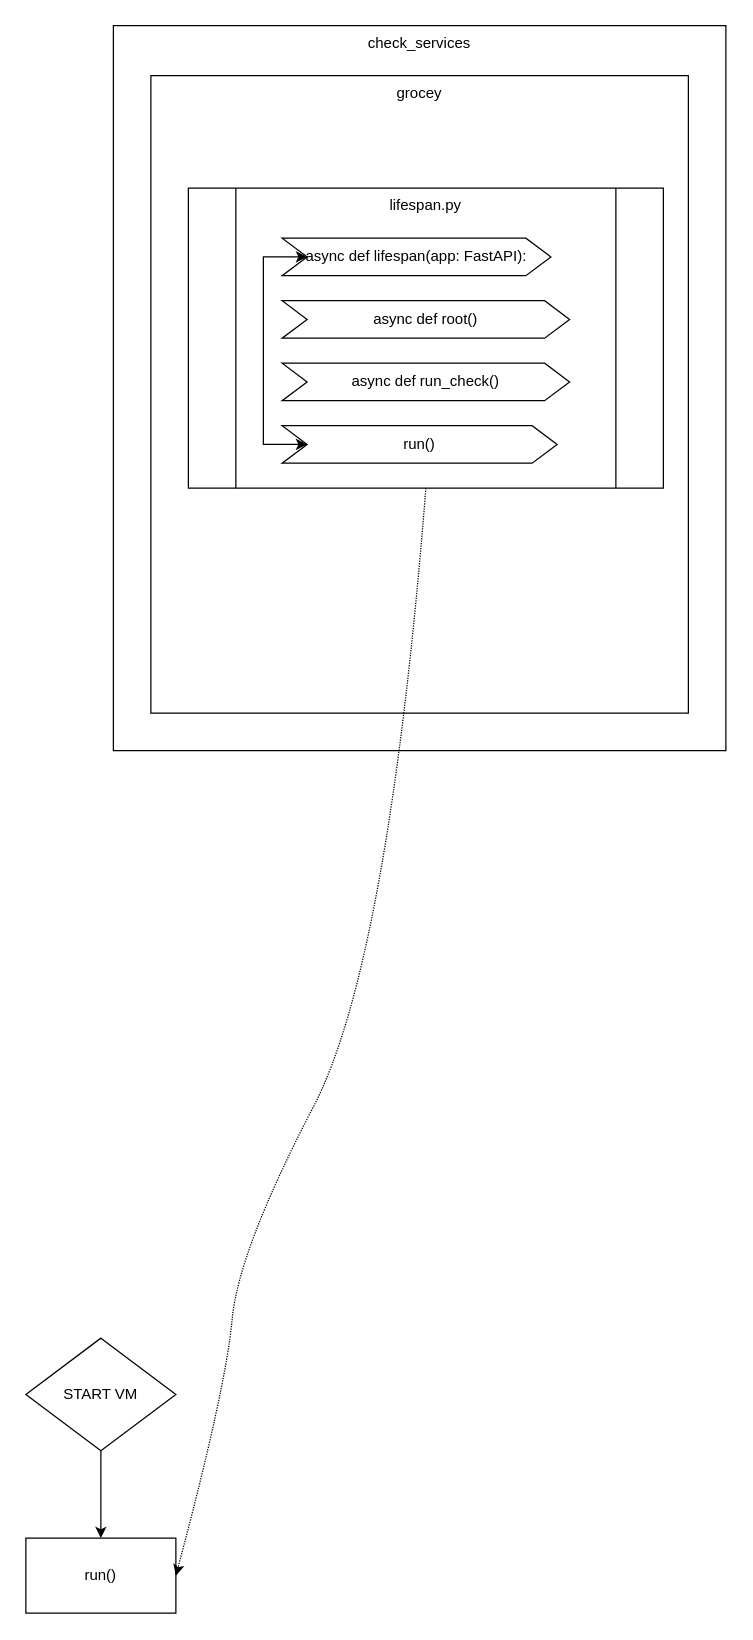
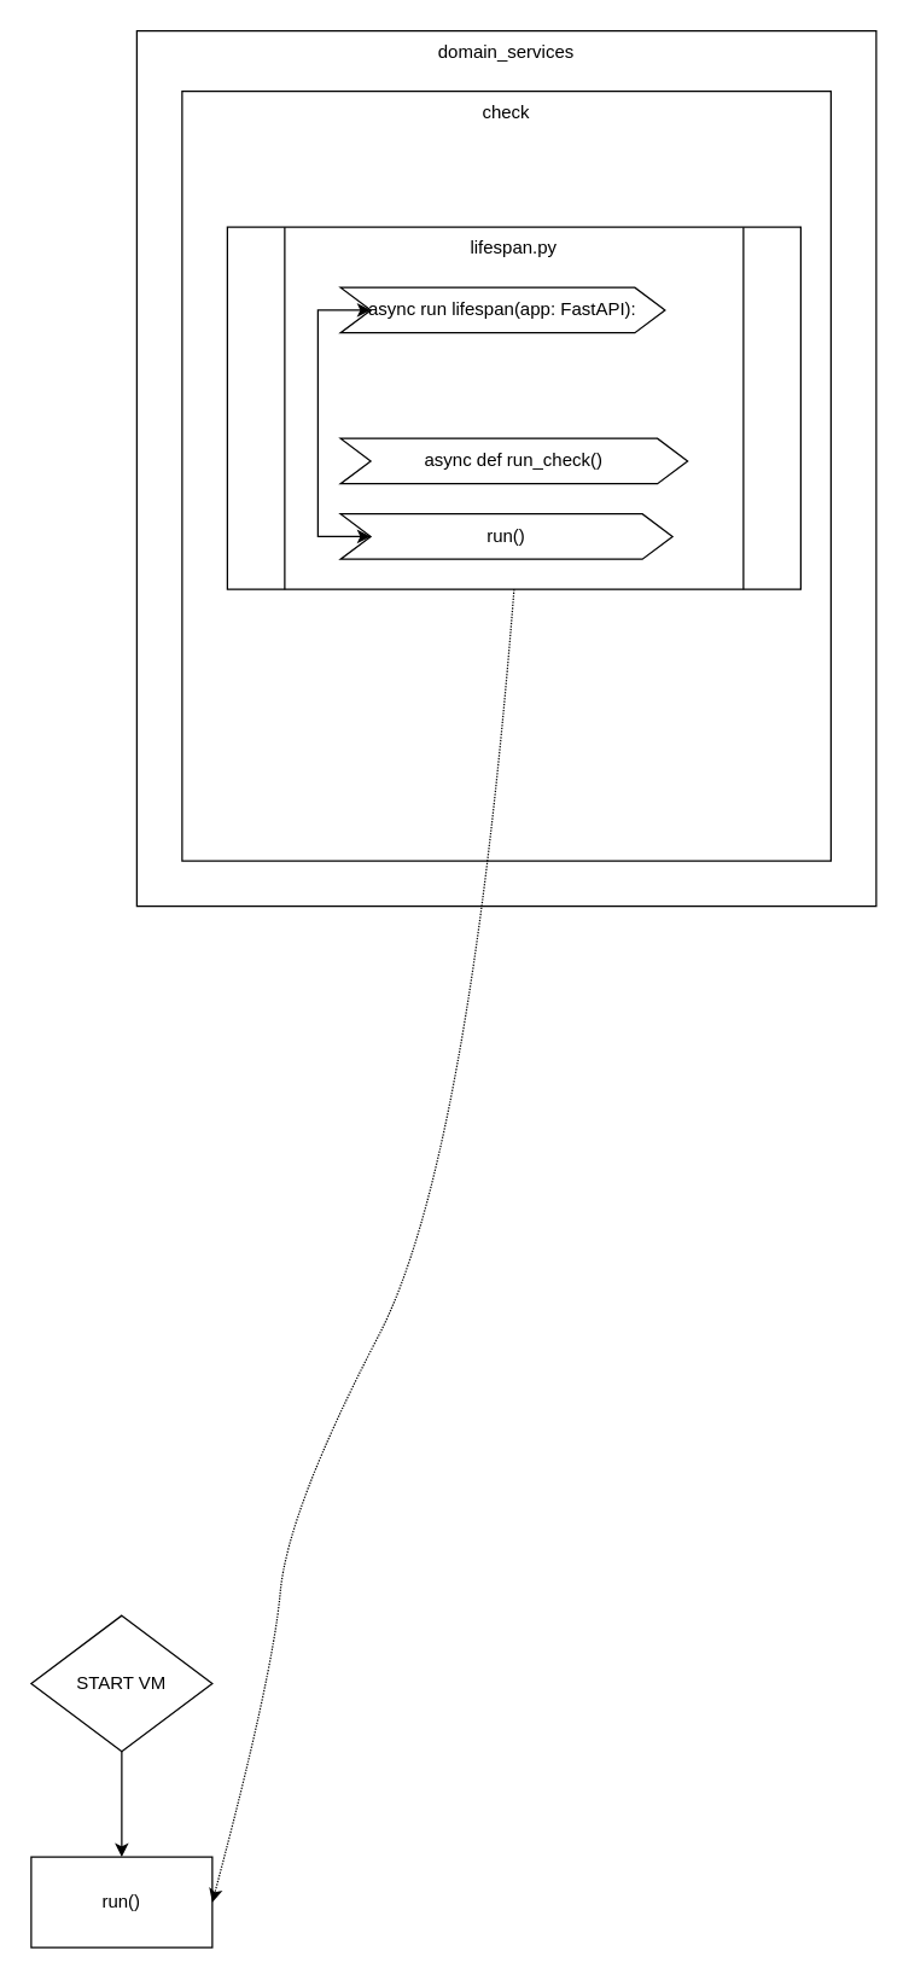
- <mxCell id="4" value="check_services" style="rounded=0;whiteSpace=wrap;html=1;verticalAlign=top;" parent="1" vertex="1"><mxGeometry x="90" y="20" width="490" height="580" as="geometry" /></mxCell>
+ <mxCell id="4" value="domain_services" style="rounded=0;whiteSpace=wrap;html=1;verticalAlign=top;" parent="1" vertex="1"><mxGeometry x="90" y="20" width="490" height="580" as="geometry" /></mxCell>
- <mxCell id="5" value="grocey" style="rounded=0;whiteSpace=wrap;html=1;verticalAlign=top;" parent="1" vertex="1"><mxGeometry x="120" y="60" width="430" height="510" as="geometry" /></mxCell>
+ <mxCell id="5" value="check" style="rounded=0;whiteSpace=wrap;html=1;verticalAlign=top;" parent="1" vertex="1"><mxGeometry x="120" y="60" width="430" height="510" as="geometry" /></mxCell>
- <mxCell id="9" value="async def lifespan(app: FastAPI):" style="shape=step;perimeter=stepPerimeter;whiteSpace=wrap;html=1;fixedSize=1;" vertex="1" parent="1"><mxGeometry x="225" y="190" width="215" height="30" as="geometry" /></mxCell>
+ <mxCell id="9" value="async run lifespan(app: FastAPI):" style="shape=step;perimeter=stepPerimeter;whiteSpace=wrap;html=1;fixedSize=1;" vertex="1" parent="1"><mxGeometry x="225" y="190" width="215" height="30" as="geometry" /></mxCell>
- <mxCell id="11" value="&lt;div align=&quot;left&quot;&gt;async def root()&lt;/div&gt;" style="shape=step;perimeter=stepPerimeter;whiteSpace=wrap;html=1;fixedSize=1;" vertex="1" parent="1"><mxGeometry x="225" y="240" width="230" height="30" as="geometry" /></mxCell>
